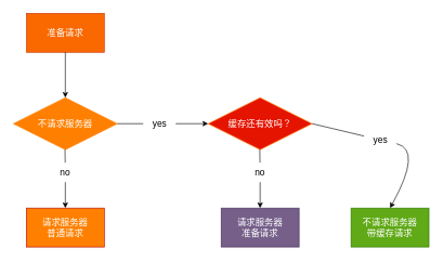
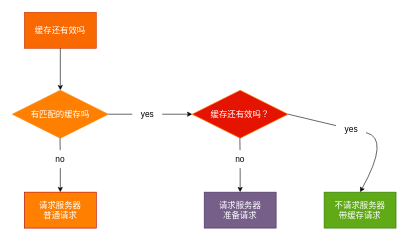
- <mxCell id="2" value="&lt;font style=&quot;font-size: 14px;&quot; color=&quot;#ffffff&quot;&gt;准备请求&lt;/font&gt;" style="rounded=0;whiteSpace=wrap;html=1;labelBorderColor=none;strokeColor=#C73500;fillColor=#fa6800;fontColor=#000000;" parent="1" vertex="1"><mxGeometry x="40" y="20" width="120" height="60" as="geometry" /></mxCell>
+ <mxCell id="2" value="&lt;font style=&quot;font-size: 14px;&quot; color=&quot;#ffffff&quot;&gt;缓存还有效吗&lt;/font&gt;" style="rounded=0;whiteSpace=wrap;html=1;labelBorderColor=none;strokeColor=#C73500;fillColor=#fa6800;fontColor=#000000;" parent="1" vertex="1"><mxGeometry x="40" y="20" width="120" height="60" as="geometry" /></mxCell>
- <mxCell id="4" value="不请求服务器" style="rhombus;whiteSpace=wrap;html=1;labelBorderColor=none;strokeColor=#FF8000;fontSize=14;fontColor=#FFFFFF;fillColor=#FF8000;" parent="1" vertex="1"><mxGeometry x="20" y="150" width="160" height="80" as="geometry" /></mxCell>
+ <mxCell id="4" value="有匹配的缓存吗" style="rhombus;whiteSpace=wrap;html=1;labelBorderColor=none;strokeColor=#FF8000;fontSize=14;fontColor=#FFFFFF;fillColor=#FF8000;" parent="1" vertex="1"><mxGeometry x="20" y="150" width="160" height="80" as="geometry" /></mxCell>
